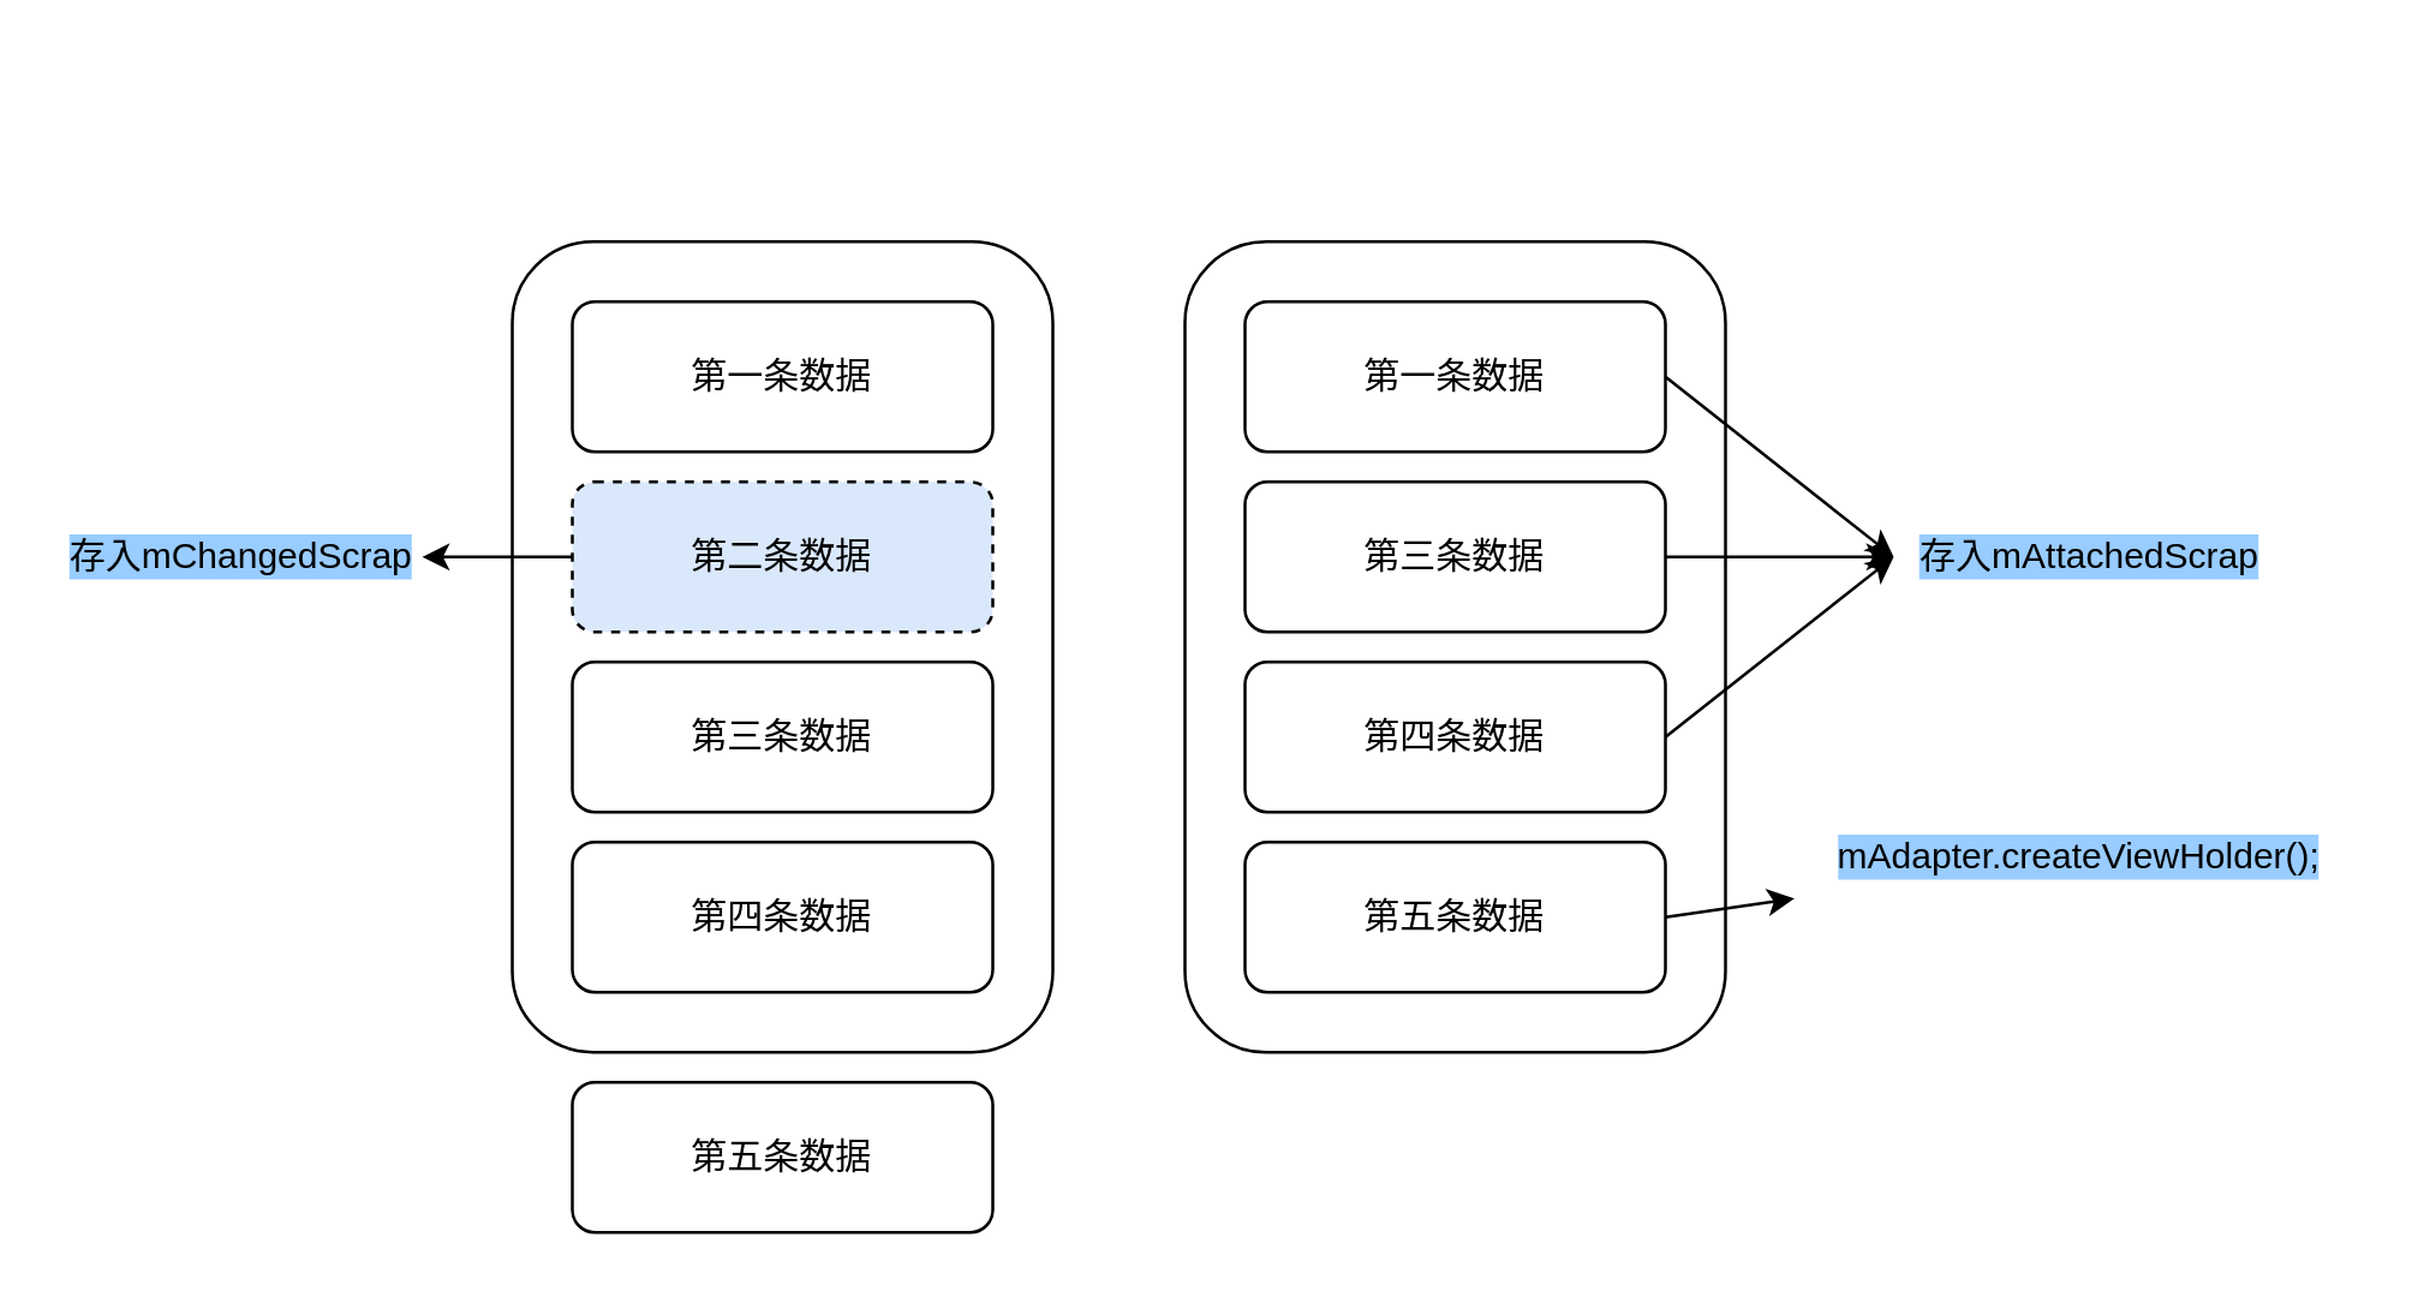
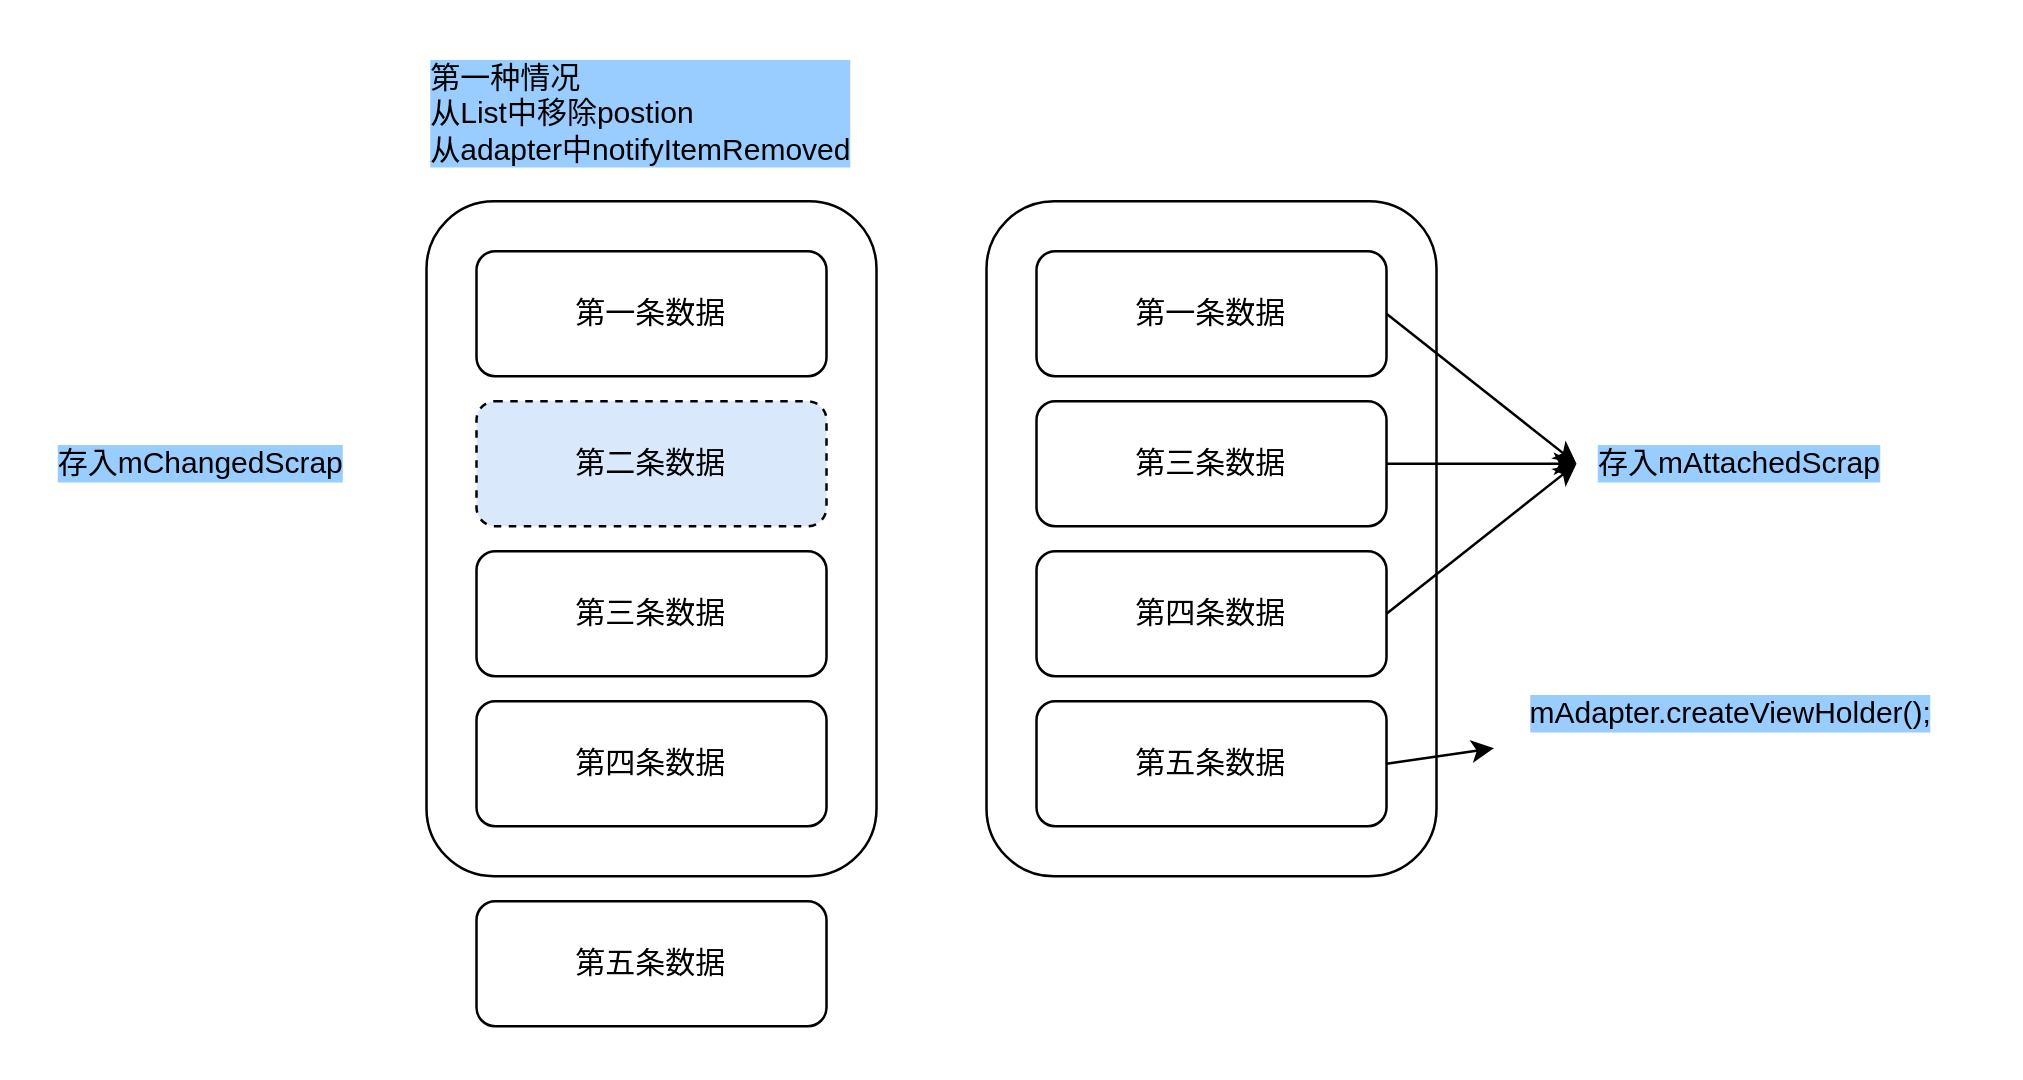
+ <mxCell id="15" value="第一种情况&lt;br&gt;从List中移除postion&lt;br&gt;从adapter中notifyItemRemoved" style="text;html=1;strokeColor=none;fillColor=none;align=left;verticalAlign=middle;whiteSpace=wrap;rounded=0;dashed=1;labelBackgroundColor=#99CCFF;" vertex="1" parent="1"><mxGeometry x="170" y="20" width="210" height="50" as="geometry" /></mxCell>
- <mxCell id="14" value="" style="endArrow=classic;html=1;rounded=0;exitX=0;exitY=0.5;exitDx=0;exitDy=0;entryX=1;entryY=0.5;entryDx=0;entryDy=0;" edge="1" parent="1" source="4" target="13"><mxGeometry width="50" height="50" relative="1" as="geometry"><mxPoint x="330" y="310" as="sourcePoint" /><mxPoint x="380" y="260" as="targetPoint" /></mxGeometry></mxCell>
